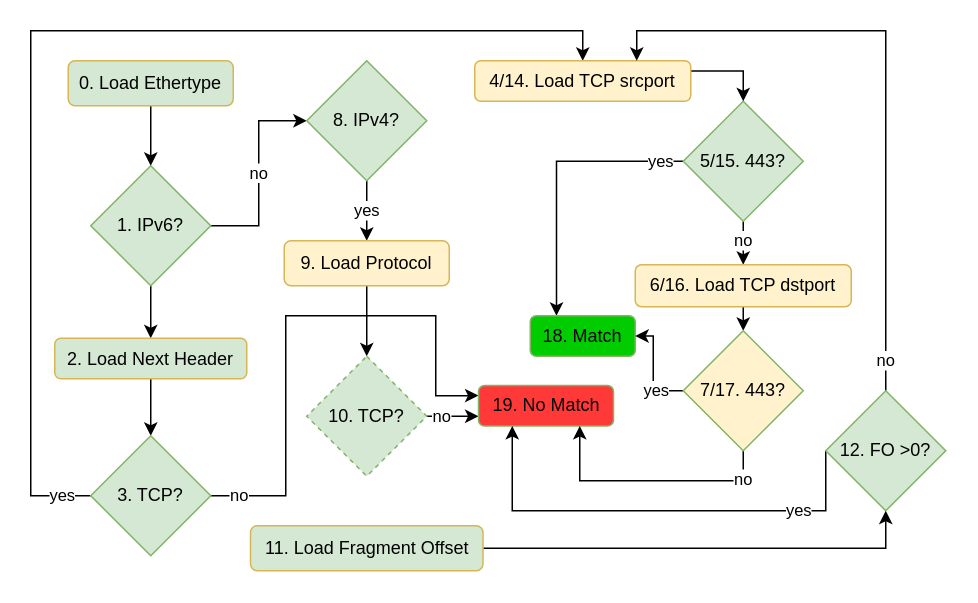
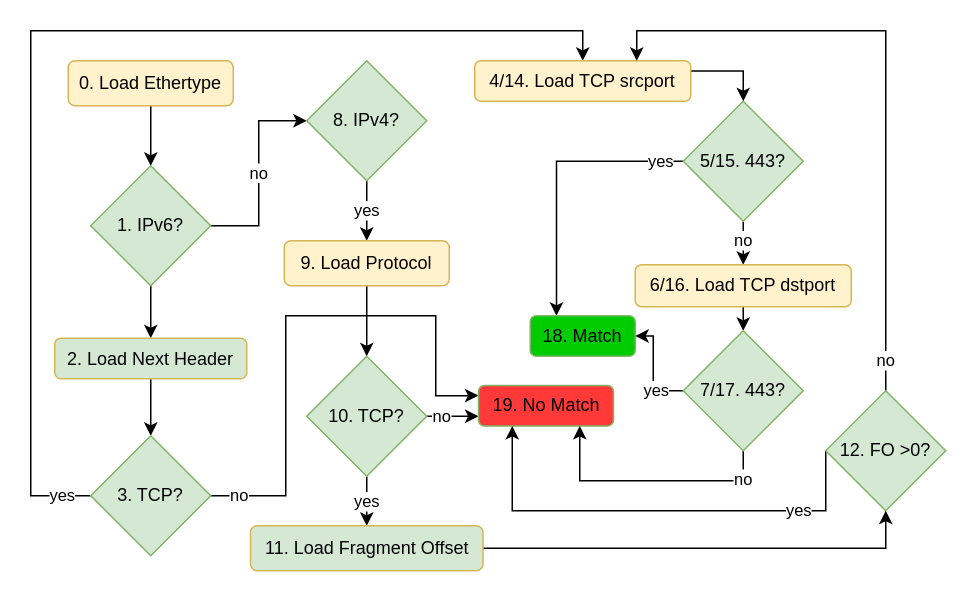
- <mxCell id="6" value="0. Load Ethertype" style="rounded=1;whiteSpace=wrap;html=1;fillColor=#d5e8d4;strokeColor=#d6b656;" vertex="1" parent="1"><mxGeometry x="45" y="40" width="110" height="30" as="geometry" /></mxCell>
+ <mxCell id="6" value="0. Load Ethertype" style="rounded=1;whiteSpace=wrap;html=1;fillColor=#fff2cc;strokeColor=#d6b656;" vertex="1" parent="1"><mxGeometry x="45" y="40" width="110" height="30" as="geometry" /></mxCell>
- <mxCell id="35" value="7/17. 443?" style="rhombus;whiteSpace=wrap;html=1;fillColor=#fff2cc;strokeColor=#82b366;" vertex="1" parent="1"><mxGeometry x="455" y="220" width="80" height="80" as="geometry" /></mxCell>
+ <mxCell id="35" value="7/17. 443?" style="rhombus;whiteSpace=wrap;html=1;fillColor=#d5e8d4;strokeColor=#82b366;" vertex="1" parent="1"><mxGeometry x="455" y="220" width="80" height="80" as="geometry" /></mxCell>
- <mxCell id="18" value="10. TCP?" style="rhombus;whiteSpace=wrap;html=1;fillColor=#d5e8d4;strokeColor=#82b366;dashed=1;" vertex="1" parent="1"><mxGeometry x="204" y="237" width="80" height="80" as="geometry" /></mxCell>
+ <mxCell id="18" value="10. TCP?" style="rhombus;whiteSpace=wrap;html=1;fillColor=#d5e8d4;strokeColor=#82b366;" vertex="1" parent="1"><mxGeometry x="204" y="237" width="80" height="80" as="geometry" /></mxCell>
+ <mxCell id="16" value="yes" style="edgeStyle=orthogonalEdgeStyle;rounded=0;orthogonalLoop=1;jettySize=auto;html=1;exitX=0.5;exitY=1;exitDx=0;exitDy=0;entryX=0.5;entryY=0;entryDx=0;entryDy=0;" edge="1" parent="1" source="18" target="32"><mxGeometry relative="1" as="geometry" /></mxCell>
